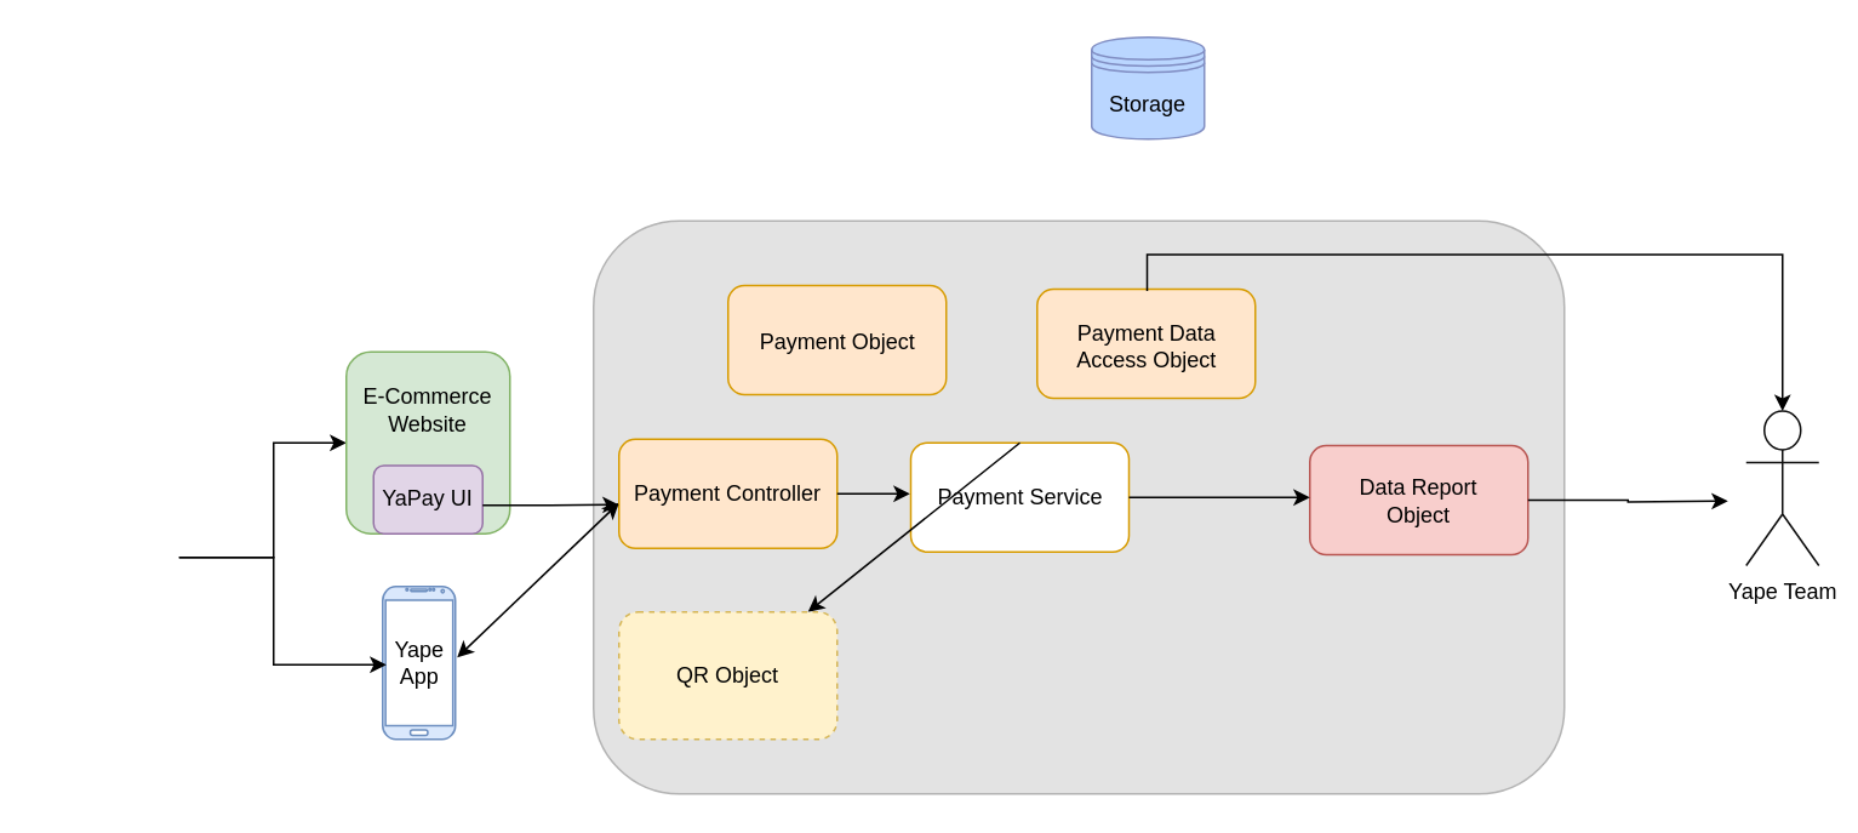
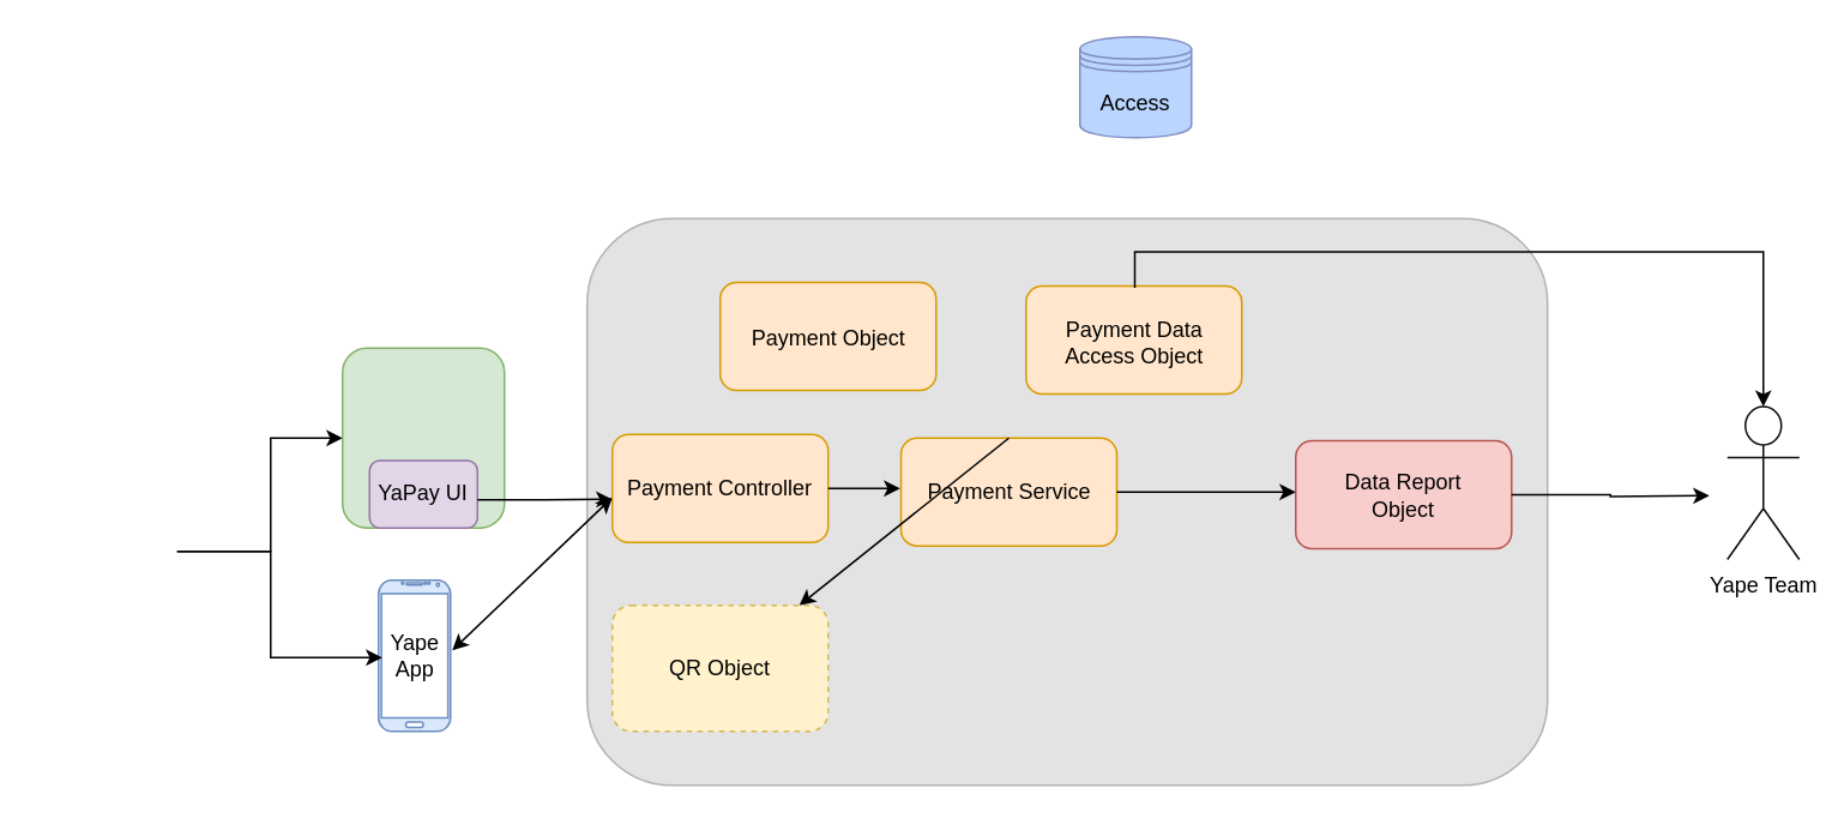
- <mxCell id="31" value="Storage" style="shape=datastore;whiteSpace=wrap;html=1;fillColor=#BAD6FF;strokeColor=#808DC2;" vertex="1" parent="30"><mxGeometry x="-10" y="-6" width="62" height="56" as="geometry" /></mxCell>
+ <mxCell id="31" value="Access" style="shape=datastore;whiteSpace=wrap;html=1;fillColor=#BAD6FF;strokeColor=#808DC2;" vertex="1" parent="30"><mxGeometry x="-10" y="-6" width="62" height="56" as="geometry" /></mxCell>
- <mxCell id="10" value="E-Commerce Website" style="text;html=1;strokeColor=none;fillColor=none;align=center;verticalAlign=middle;whiteSpace=wrap;rounded=0;" parent="8" vertex="1"><mxGeometry y="25.625" width="90" height="12.5" as="geometry" /></mxCell>
- <mxCell id="21" value="&lt;span&gt;Payment Service&lt;/span&gt;" style="rounded=1;whiteSpace=wrap;html=1;fillColor=#ffffff;strokeColor=#d79b00;" parent="20" vertex="1"><mxGeometry width="120" height="60" as="geometry" /></mxCell>
+ <mxCell id="21" value="&lt;span&gt;Payment Service&lt;/span&gt;" style="rounded=1;whiteSpace=wrap;html=1;fillColor=#ffe6cc;strokeColor=#d79b00;" parent="20" vertex="1"><mxGeometry width="120" height="60" as="geometry" /></mxCell>
